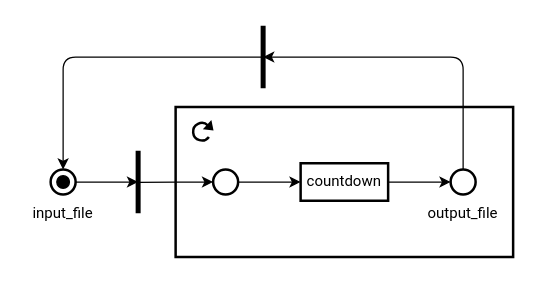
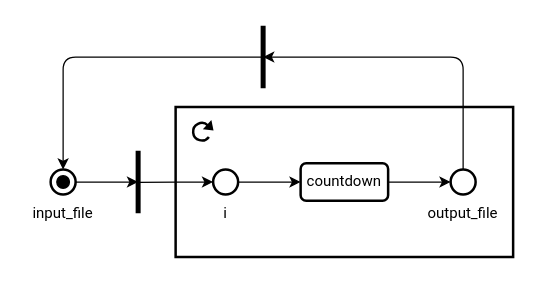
- <mxCell id="4" value="countdown" style="rounded=0;whiteSpace=wrap;html=1;strokeWidth=2;fontFamily=Roboto;fillColor=none;" parent="1" vertex="1"><mxGeometry x="240" y="130" width="70" height="30" as="geometry" /></mxCell>
+ <mxCell id="4" value="countdown" style="whiteSpace=wrap;html=1;strokeWidth=2;fontFamily=Roboto;fillColor=none;rounded=1;" parent="1" vertex="1"><mxGeometry x="240" y="130" width="70" height="30" as="geometry" /></mxCell>
+ <mxCell id="13" value="i" style="text;html=1;strokeColor=none;fillColor=none;align=center;verticalAlign=middle;whiteSpace=wrap;rounded=0;fontFamily=Roboto;" parent="1" vertex="1"><mxGeometry x="150" y="155" width="60" height="30" as="geometry" /></mxCell>
